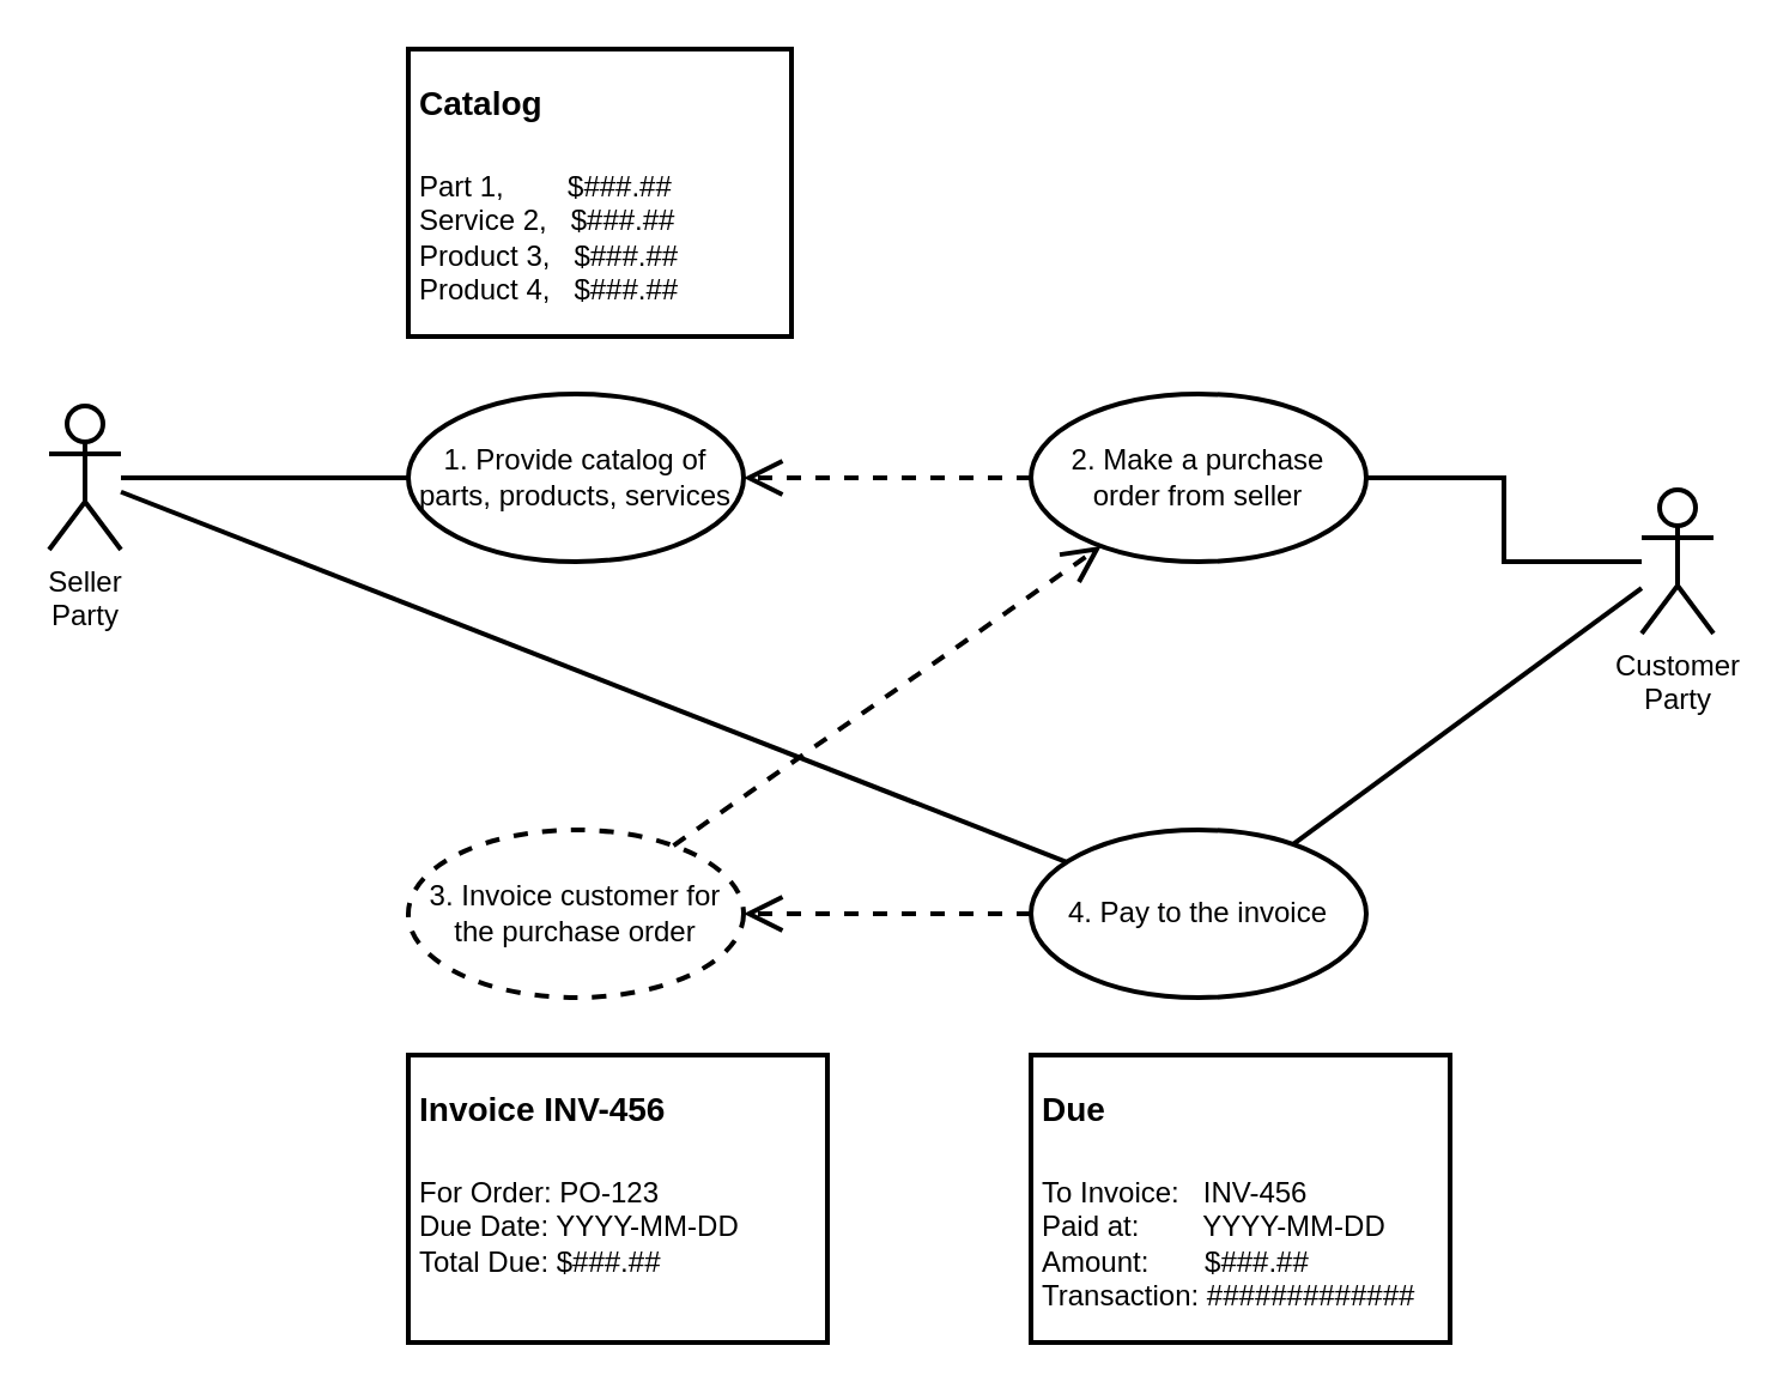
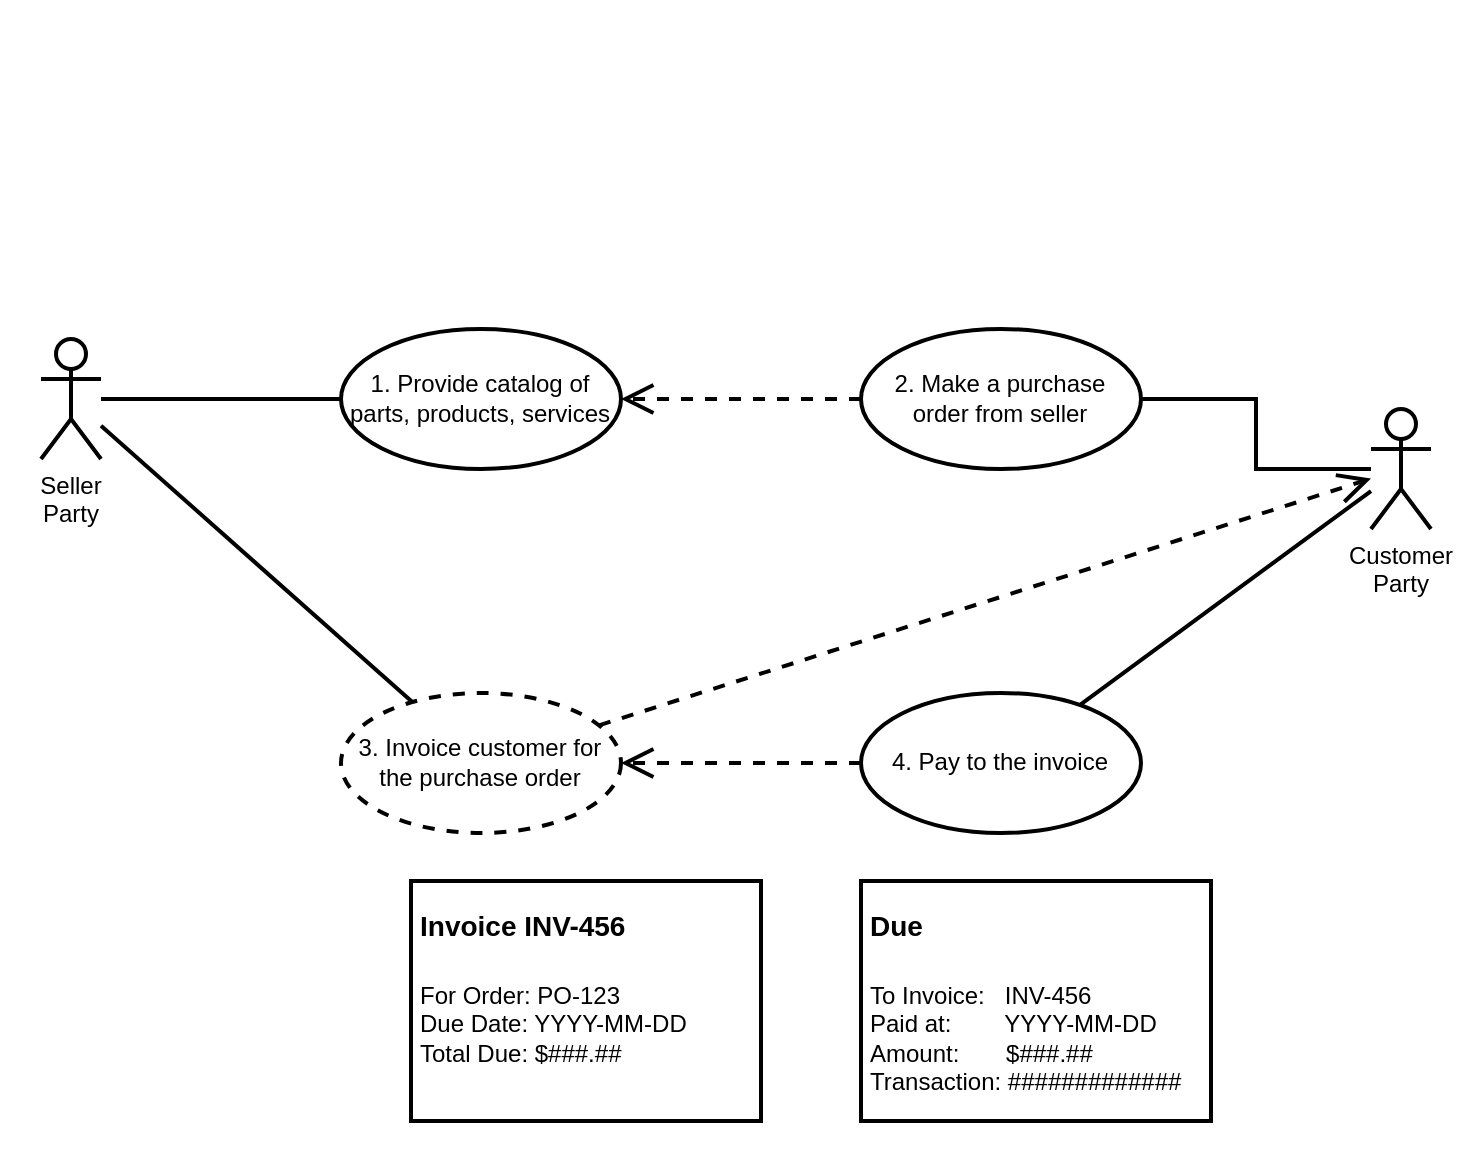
- <mxCell id="15" value="&lt;h1&gt;&lt;font style=&quot;font-size: 14px&quot;&gt;Catalog&lt;/font&gt;&lt;/h1&gt;&lt;p&gt;&lt;/p&gt;&lt;span&gt;Part 1,&amp;nbsp; &amp;nbsp; &amp;nbsp; &amp;nbsp; $###.##&lt;/span&gt;&lt;br&gt;&lt;span&gt;Service 2,&amp;nbsp; &amp;nbsp;$###.##&lt;/span&gt;&lt;br&gt;&lt;span&gt;Product 3,&amp;nbsp; &amp;nbsp;$###.##&lt;/span&gt;&lt;br&gt;&lt;span&gt;Product 4,&amp;nbsp; &amp;nbsp;$###.##&lt;/span&gt;&lt;br&gt;&lt;p&gt;&lt;/p&gt;" style="text;html=1;fillColor=none;spacing=5;spacingTop=-20;whiteSpace=wrap;overflow=hidden;rounded=0;strokeColor=#000000;strokeWidth=2;" vertex="1" parent="1"><mxGeometry x="170" y="20" width="160" height="120" as="geometry" /></mxCell>
- <mxCell id="3" style="rounded=0;orthogonalLoop=1;jettySize=auto;html=1;endArrow=none;endFill=0;strokeWidth=2;" edge="1" parent="1" source="4" target="13"><mxGeometry relative="1" as="geometry" /></mxCell>
+ <mxCell id="3" style="rounded=0;orthogonalLoop=1;jettySize=auto;html=1;endArrow=none;endFill=0;strokeWidth=2;" edge="1" parent="1" source="4" target="11"><mxGeometry relative="1" as="geometry" /></mxCell>
- <mxCell id="12" value="" style="endArrow=open;endSize=12;dashed=1;html=1;strokeWidth=2;" edge="1" parent="1" source="11" target="9"><mxGeometry width="160" relative="1" as="geometry"><mxPoint x="440" y="209" as="sourcePoint" /><mxPoint x="320" y="209" as="targetPoint" /></mxGeometry></mxCell>
+ <mxCell id="12" value="" style="endArrow=open;endSize=12;dashed=1;html=1;strokeWidth=2;" edge="1" parent="1" source="11" target="7"><mxGeometry width="160" relative="1" as="geometry"><mxPoint x="440" y="209" as="sourcePoint" /><mxPoint x="320" y="209" as="targetPoint" /></mxGeometry></mxCell>
- <mxCell id="16" value="&lt;h1&gt;&lt;font style=&quot;font-size: 14px&quot;&gt;Invoice INV-456&lt;/font&gt;&lt;/h1&gt;&lt;div&gt;&lt;font style=&quot;font-size: 12px&quot;&gt;For Order: PO-123&lt;/font&gt;&lt;/div&gt;&lt;div&gt;&lt;font style=&quot;font-size: 12px&quot;&gt;Due Date: YYYY-MM-DD&lt;/font&gt;&lt;/div&gt;&lt;div&gt;&lt;font style=&quot;font-size: 12px&quot;&gt;Total Due: $###.##&lt;/font&gt;&lt;/div&gt;&lt;p&gt;&lt;/p&gt;" style="text;html=1;fillColor=none;spacing=5;spacingTop=-20;whiteSpace=wrap;overflow=hidden;rounded=0;strokeColor=#000000;strokeWidth=2;" vertex="1" parent="1"><mxGeometry x="170" y="440" width="175" height="120" as="geometry" /></mxCell>
+ <mxCell id="16" value="&lt;h1&gt;&lt;font style=&quot;font-size: 14px&quot;&gt;Invoice INV-456&lt;/font&gt;&lt;/h1&gt;&lt;div&gt;&lt;font style=&quot;font-size: 12px&quot;&gt;For Order: PO-123&lt;/font&gt;&lt;/div&gt;&lt;div&gt;&lt;font style=&quot;font-size: 12px&quot;&gt;Due Date: YYYY-MM-DD&lt;/font&gt;&lt;/div&gt;&lt;div&gt;&lt;font style=&quot;font-size: 12px&quot;&gt;Total Due: $###.##&lt;/font&gt;&lt;/div&gt;&lt;p&gt;&lt;/p&gt;" style="text;html=1;fillColor=none;spacing=5;spacingTop=-20;whiteSpace=wrap;overflow=hidden;rounded=0;strokeColor=#000000;strokeWidth=2;" vertex="1" parent="1"><mxGeometry x="205" y="440" width="175" height="120" as="geometry" /></mxCell>
